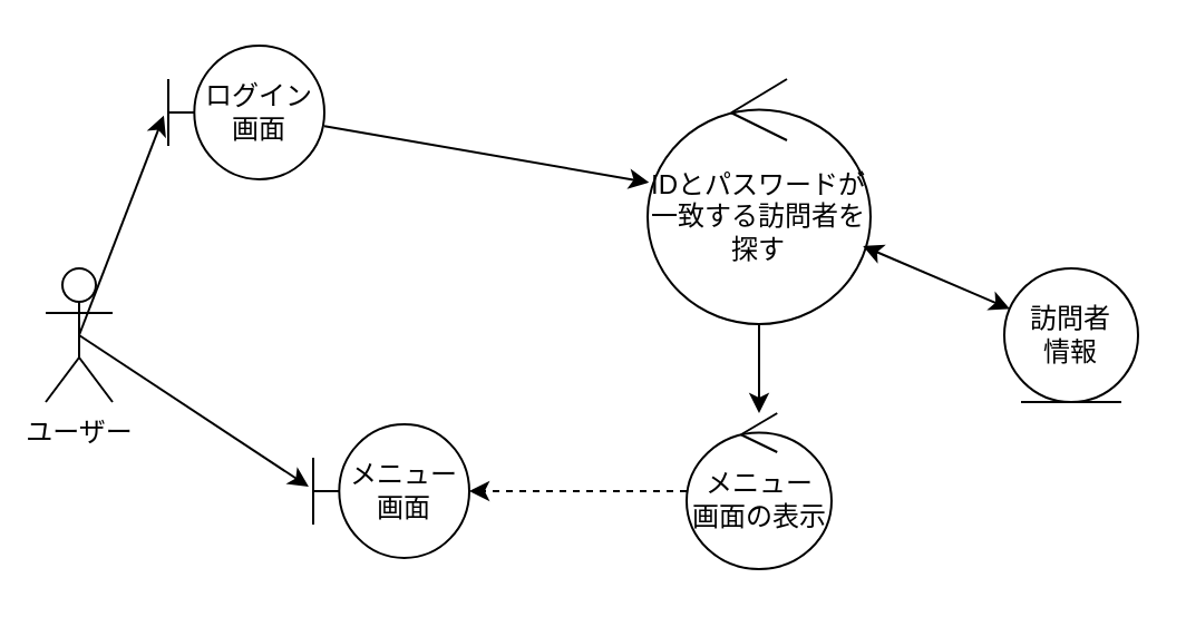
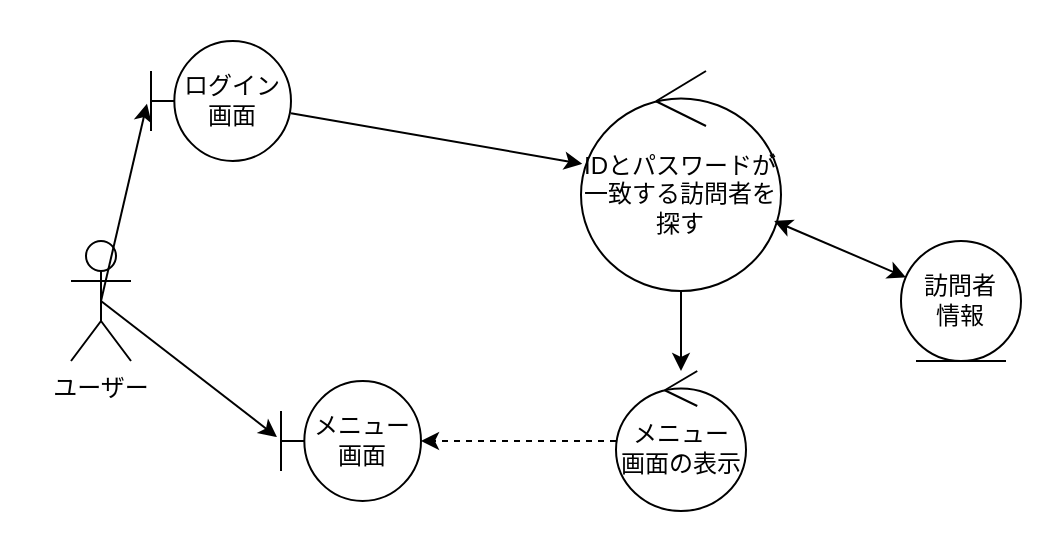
- <mxCell id="2" value="ユーザー" style="shape=umlActor;verticalLabelPosition=bottom;verticalAlign=top;html=1;" vertex="1" parent="1"><mxGeometry x="20" y="120" width="30" height="60" as="geometry" /></mxCell>
+ <mxCell id="2" value="ユーザー" style="shape=umlActor;verticalLabelPosition=bottom;verticalAlign=top;html=1;" vertex="1" parent="1"><mxGeometry x="35" y="120" width="30" height="60" as="geometry" /></mxCell>
